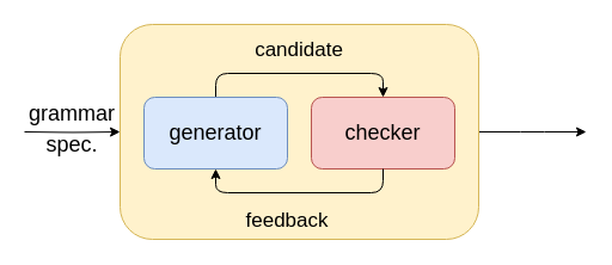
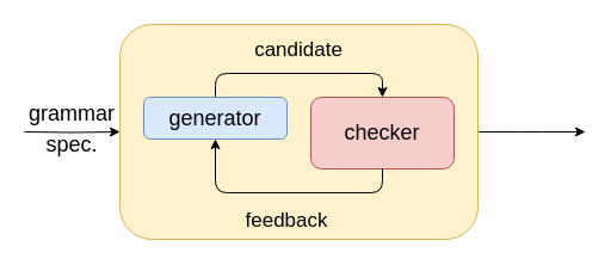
- <mxCell id="6" value="generator" style="rounded=1;whiteSpace=wrap;html=1;fontSize=18;fillColor=#dae8fc;strokeColor=#6c8ebf;" parent="1" vertex="1"><mxGeometry x="120" y="81" width="120" height="60" as="geometry" /></mxCell>
+ <mxCell id="6" value="generator" style="rounded=1;whiteSpace=wrap;html=1;fontSize=18;fillColor=#dae8fc;strokeColor=#6c8ebf;" parent="1" vertex="1"><mxGeometry x="120" y="81" width="120" height="35" as="geometry" /></mxCell>
